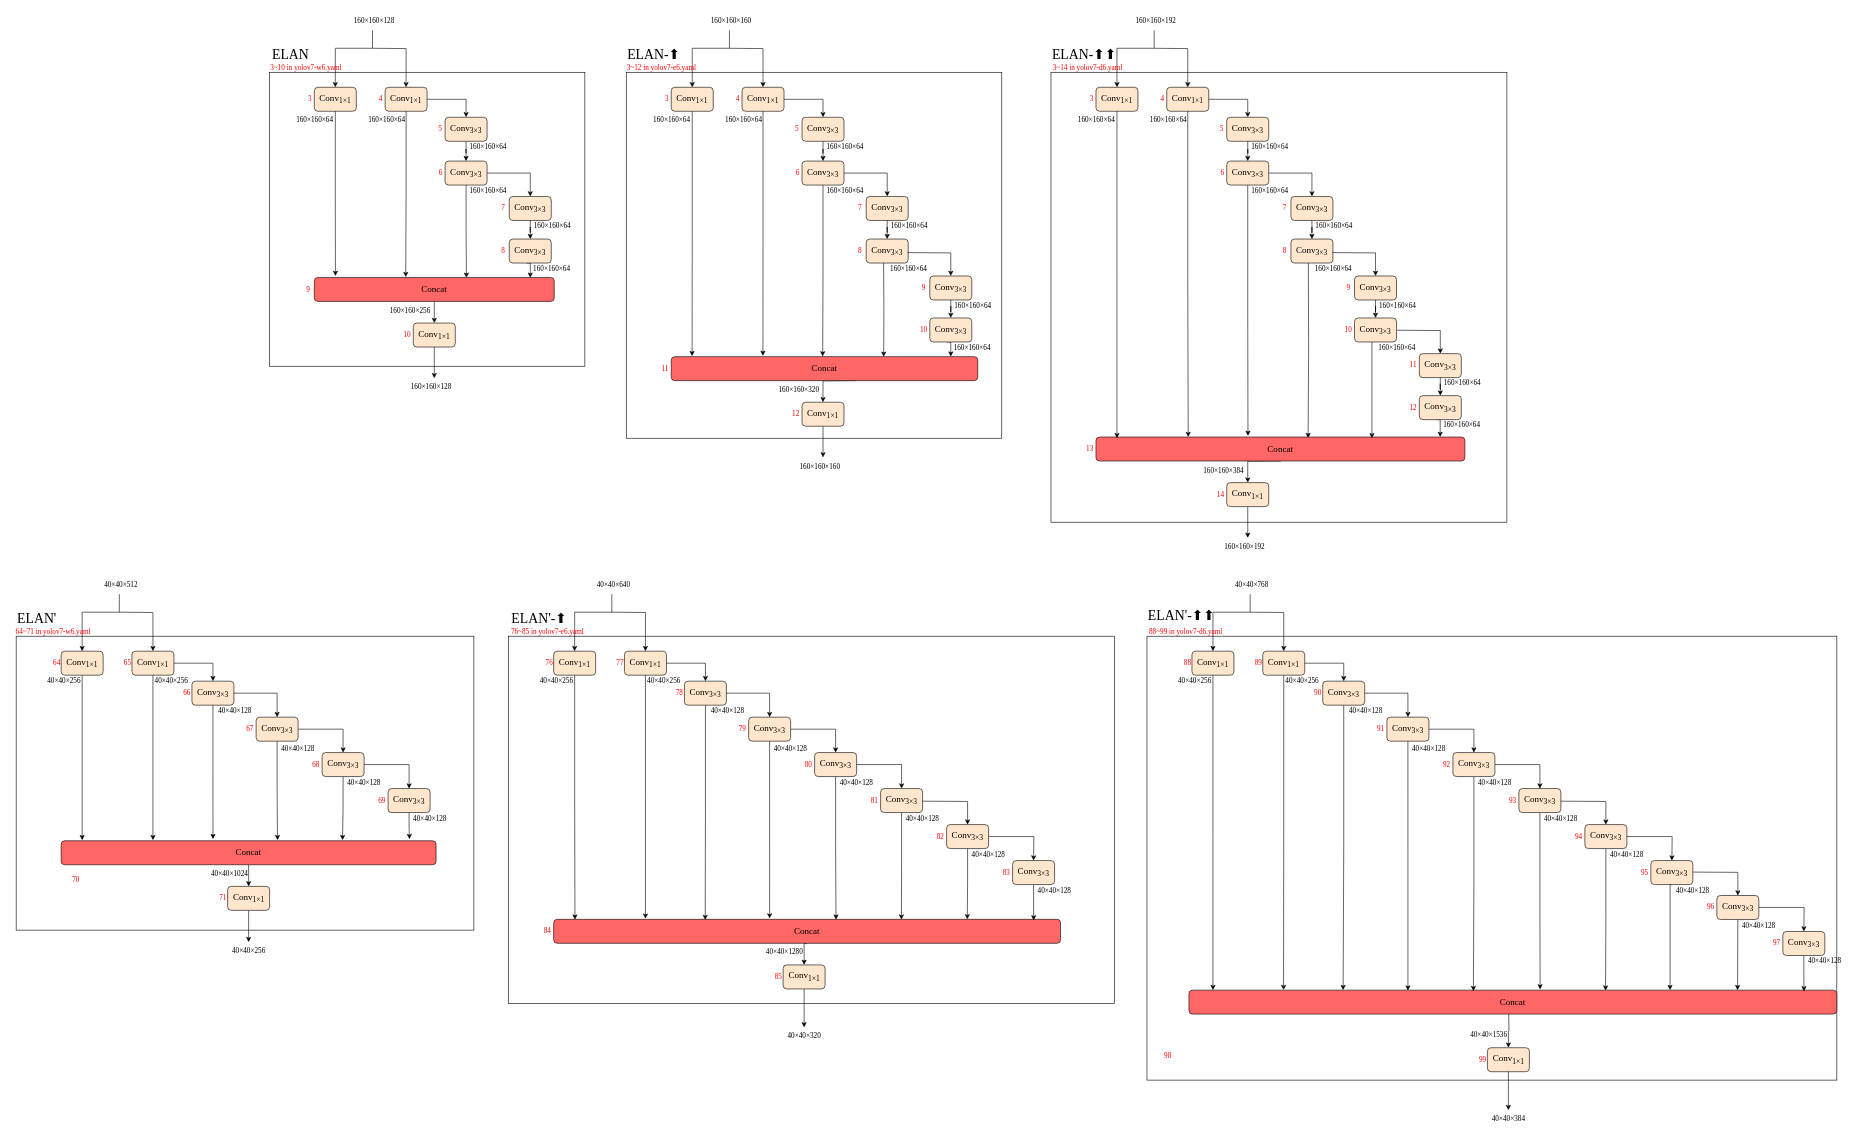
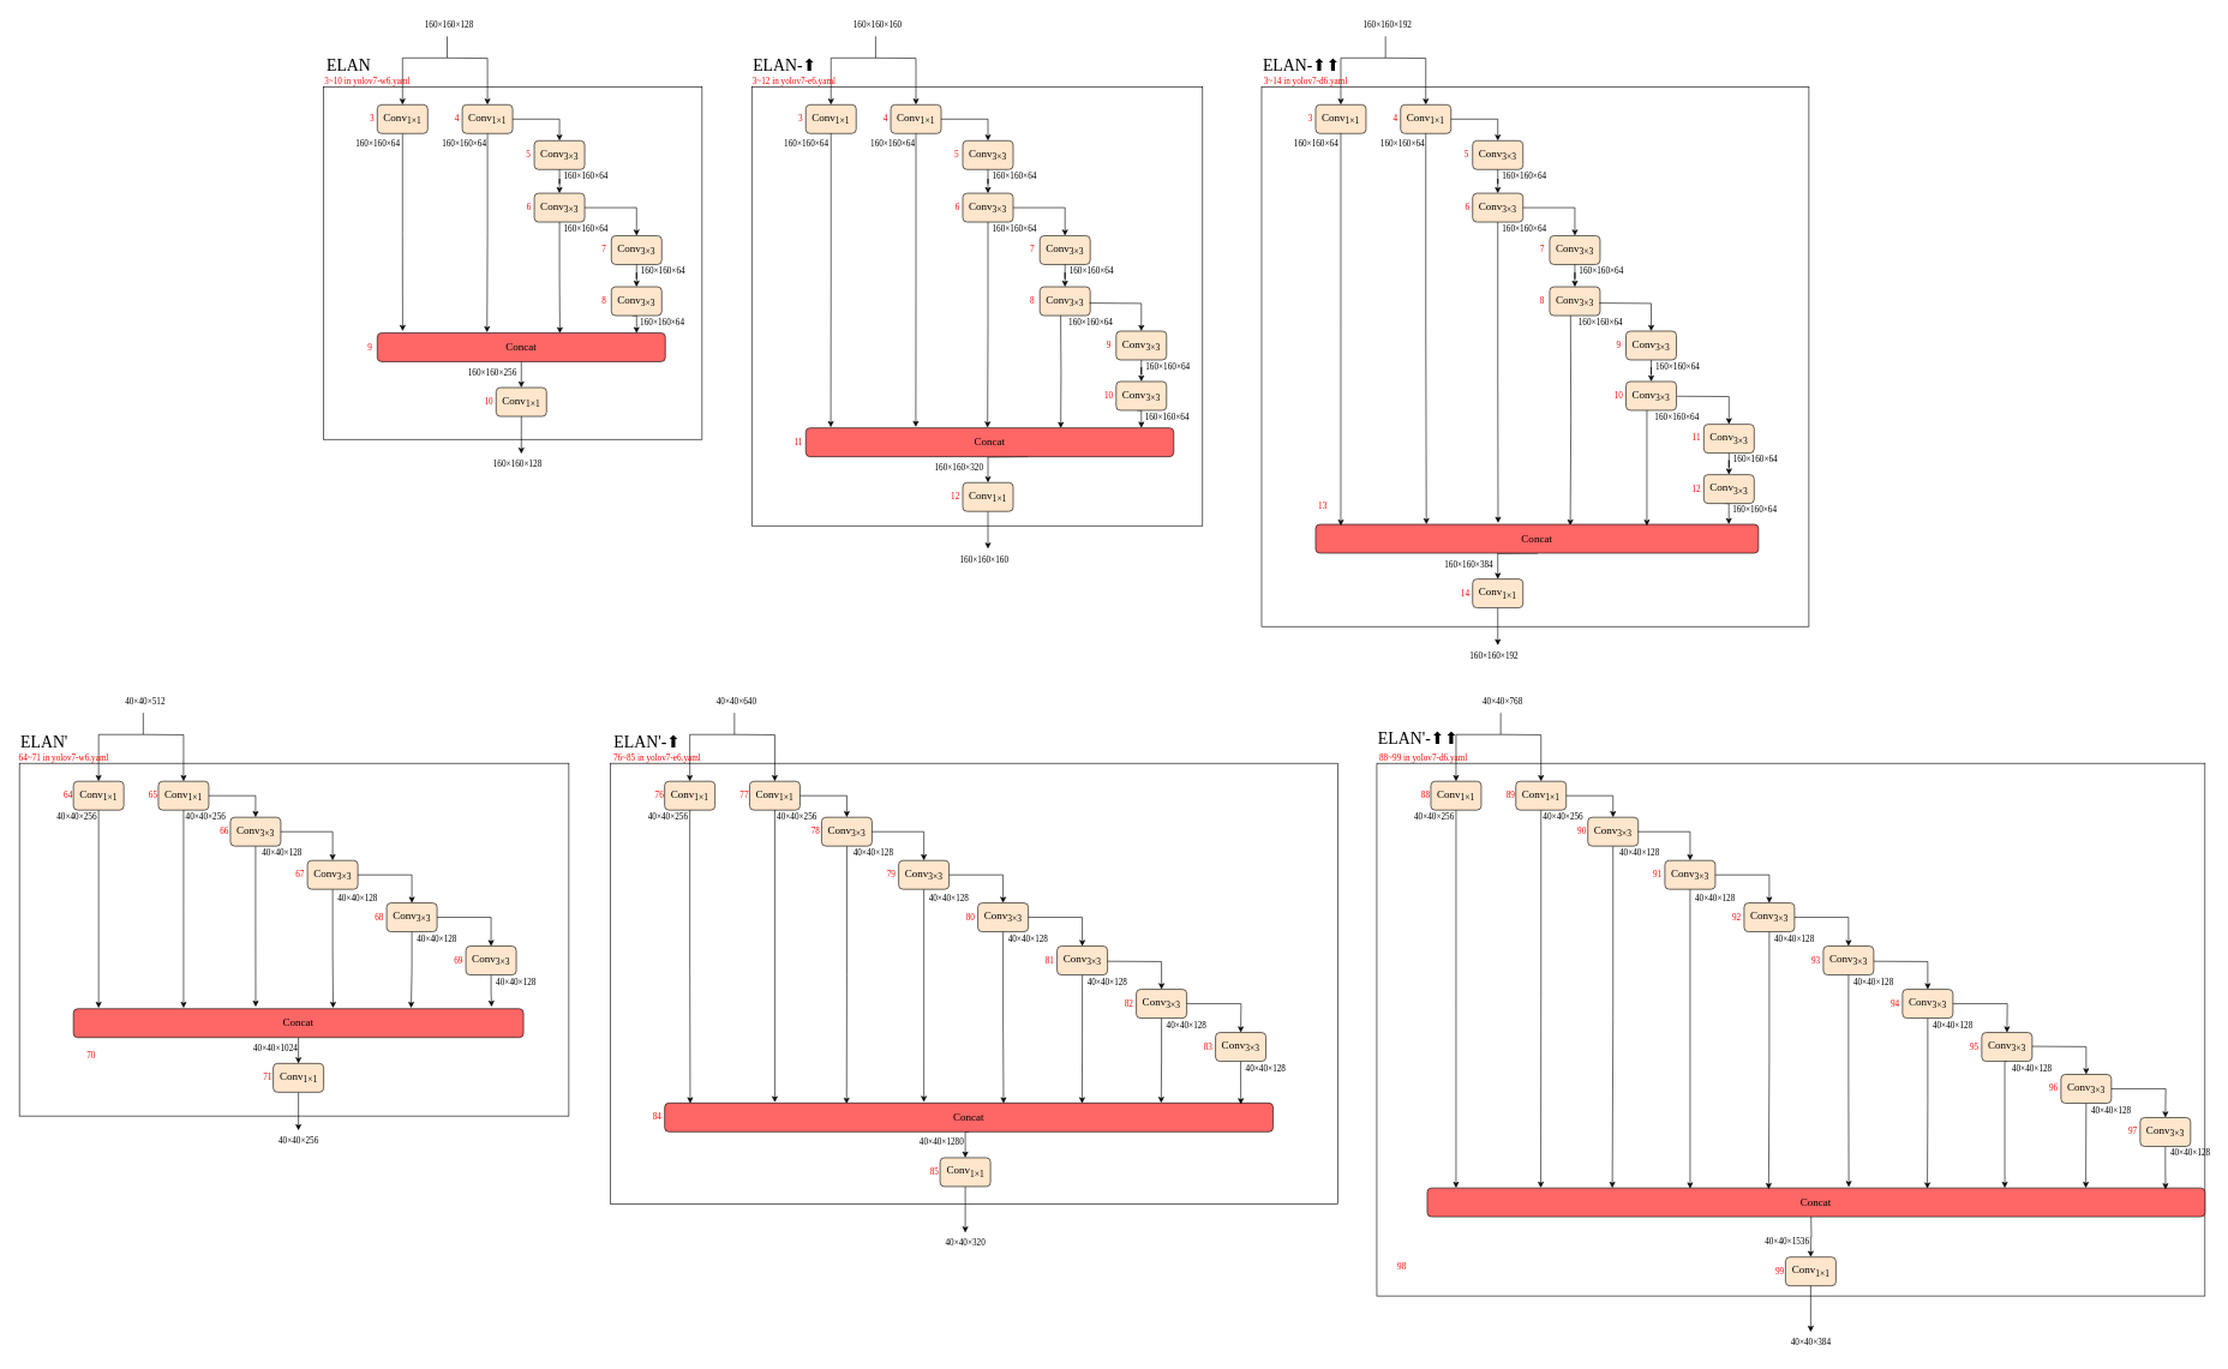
- <mxCell id="168" value="&lt;font color=&quot;#ff0000&quot;&gt;13&lt;/font&gt;" style="text;html=1;strokeColor=none;fillColor=none;align=center;verticalAlign=middle;whiteSpace=wrap;rounded=0;fontFamily=Times New Roman;" parent="1" vertex="1"><mxGeometry x="1806" y="733" width="20" height="30" as="geometry" /></mxCell>
+ <mxCell id="168" value="&lt;font color=&quot;#ff0000&quot;&gt;13&lt;/font&gt;" style="text;html=1;strokeColor=none;fillColor=none;align=center;verticalAlign=middle;whiteSpace=wrap;rounded=0;fontFamily=Times New Roman;" parent="1" vertex="1"><mxGeometry x="1826" y="688" width="20" height="30" as="geometry" /></mxCell>
